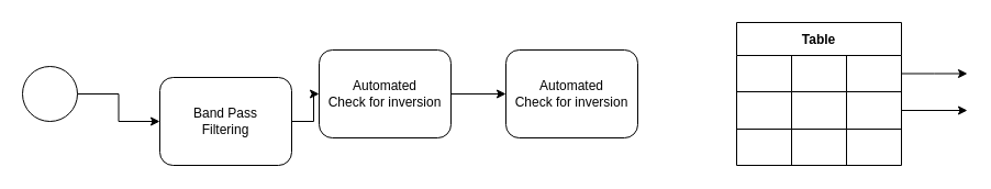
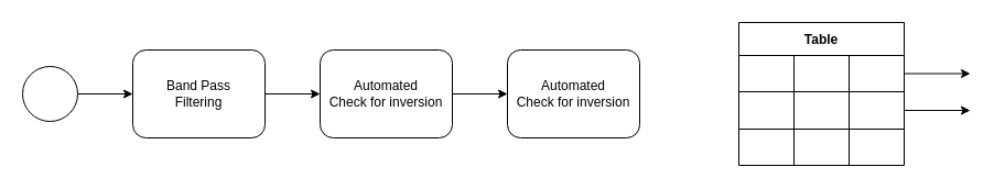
- <mxCell id="3" value="Band Pass&lt;br&gt;Filtering" style="shape=ext;rounded=1;html=1;whiteSpace=wrap;" parent="1" vertex="1"><mxGeometry x="145" y="70" width="120" height="80" as="geometry" /></mxCell>
+ <mxCell id="3" value="Band Pass&lt;br&gt;Filtering" style="shape=ext;rounded=1;html=1;whiteSpace=wrap;" parent="1" vertex="1"><mxGeometry x="120" y="45" width="120" height="80" as="geometry" /></mxCell>
